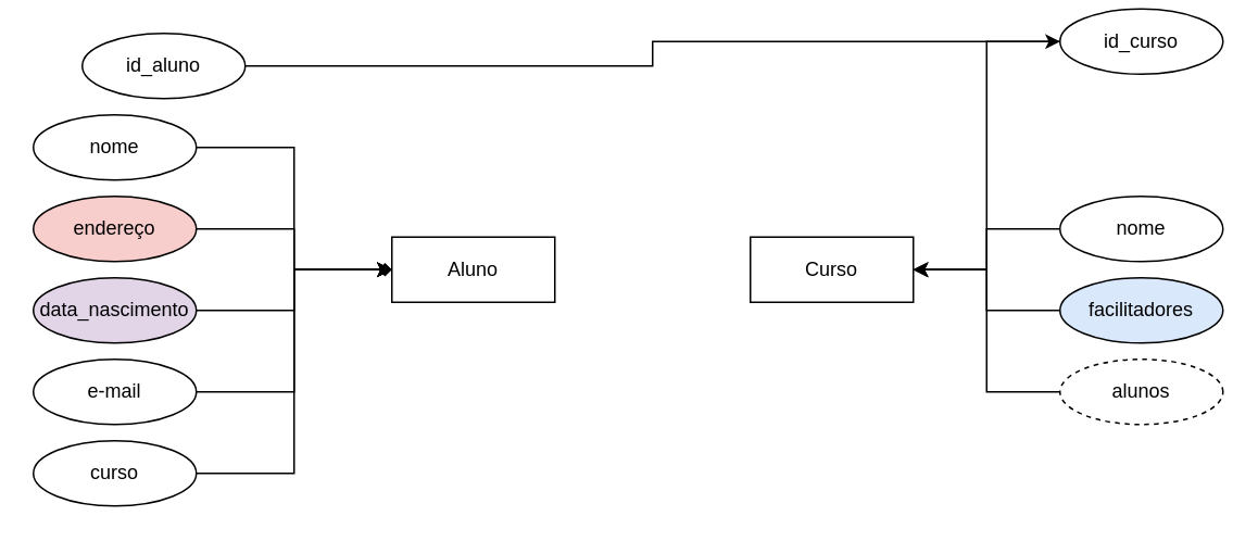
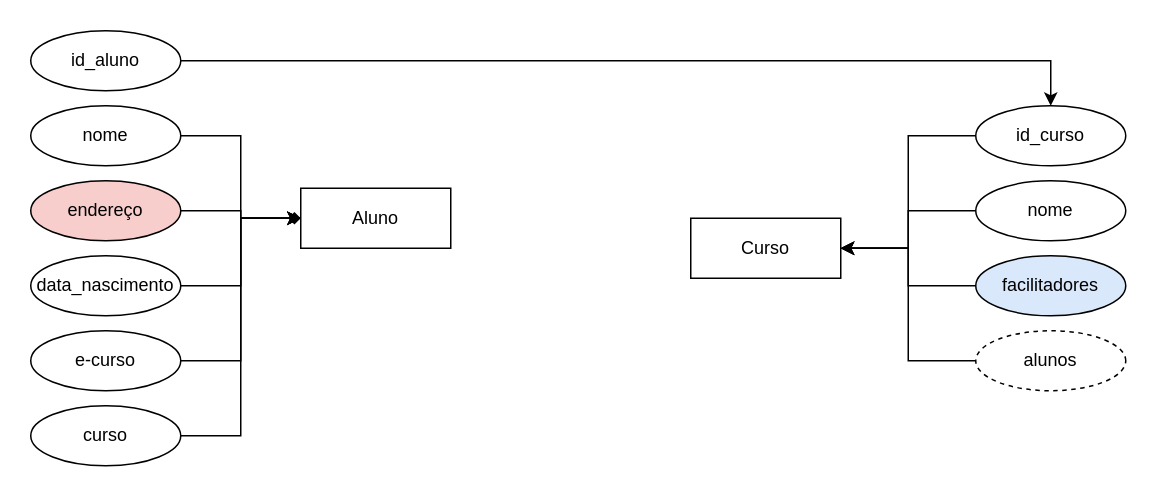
- <mxCell id="19" value="id_curso" style="ellipse;whiteSpace=wrap;html=1;align=center;flipV=1;" vertex="1" parent="1"><mxGeometry x="650" y="5" width="100" height="40" as="geometry" /></mxCell>
+ <mxCell id="19" value="id_curso" style="ellipse;whiteSpace=wrap;html=1;align=center;flipV=1;" vertex="1" parent="1"><mxGeometry x="650" y="70" width="100" height="40" as="geometry" /></mxCell>
- <mxCell id="4" value="id_aluno" style="ellipse;whiteSpace=wrap;html=1;align=center;" vertex="1" parent="1"><mxGeometry x="50" y="20" width="100" height="40" as="geometry" /></mxCell>
+ <mxCell id="4" value="id_aluno" style="ellipse;whiteSpace=wrap;html=1;align=center;" vertex="1" parent="1"><mxGeometry x="20" y="20" width="100" height="40" as="geometry" /></mxCell>
- <mxCell id="2" value="Aluno" style="whiteSpace=wrap;html=1;align=center;" vertex="1" parent="1"><mxGeometry x="240" y="145" width="100" height="40" as="geometry" /></mxCell>
+ <mxCell id="2" value="Aluno" style="whiteSpace=wrap;html=1;align=center;" vertex="1" parent="1"><mxGeometry x="200" y="125" width="100" height="40" as="geometry" /></mxCell>
- <mxCell id="10" value="data_nascimento" style="ellipse;whiteSpace=wrap;html=1;align=center;fillColor=#e1d5e7;" vertex="1" parent="1"><mxGeometry x="20" y="170" width="100" height="40" as="geometry" /></mxCell>
+ <mxCell id="10" value="data_nascimento" style="ellipse;whiteSpace=wrap;html=1;align=center;" vertex="1" parent="1"><mxGeometry x="20" y="170" width="100" height="40" as="geometry" /></mxCell>
- <mxCell id="12" value="e-mail" style="ellipse;whiteSpace=wrap;html=1;align=center;" vertex="1" parent="1"><mxGeometry x="20" y="220" width="100" height="40" as="geometry" /></mxCell>
+ <mxCell id="12" value="e-curso" style="ellipse;whiteSpace=wrap;html=1;align=center;" vertex="1" parent="1"><mxGeometry x="20" y="220" width="100" height="40" as="geometry" /></mxCell>
